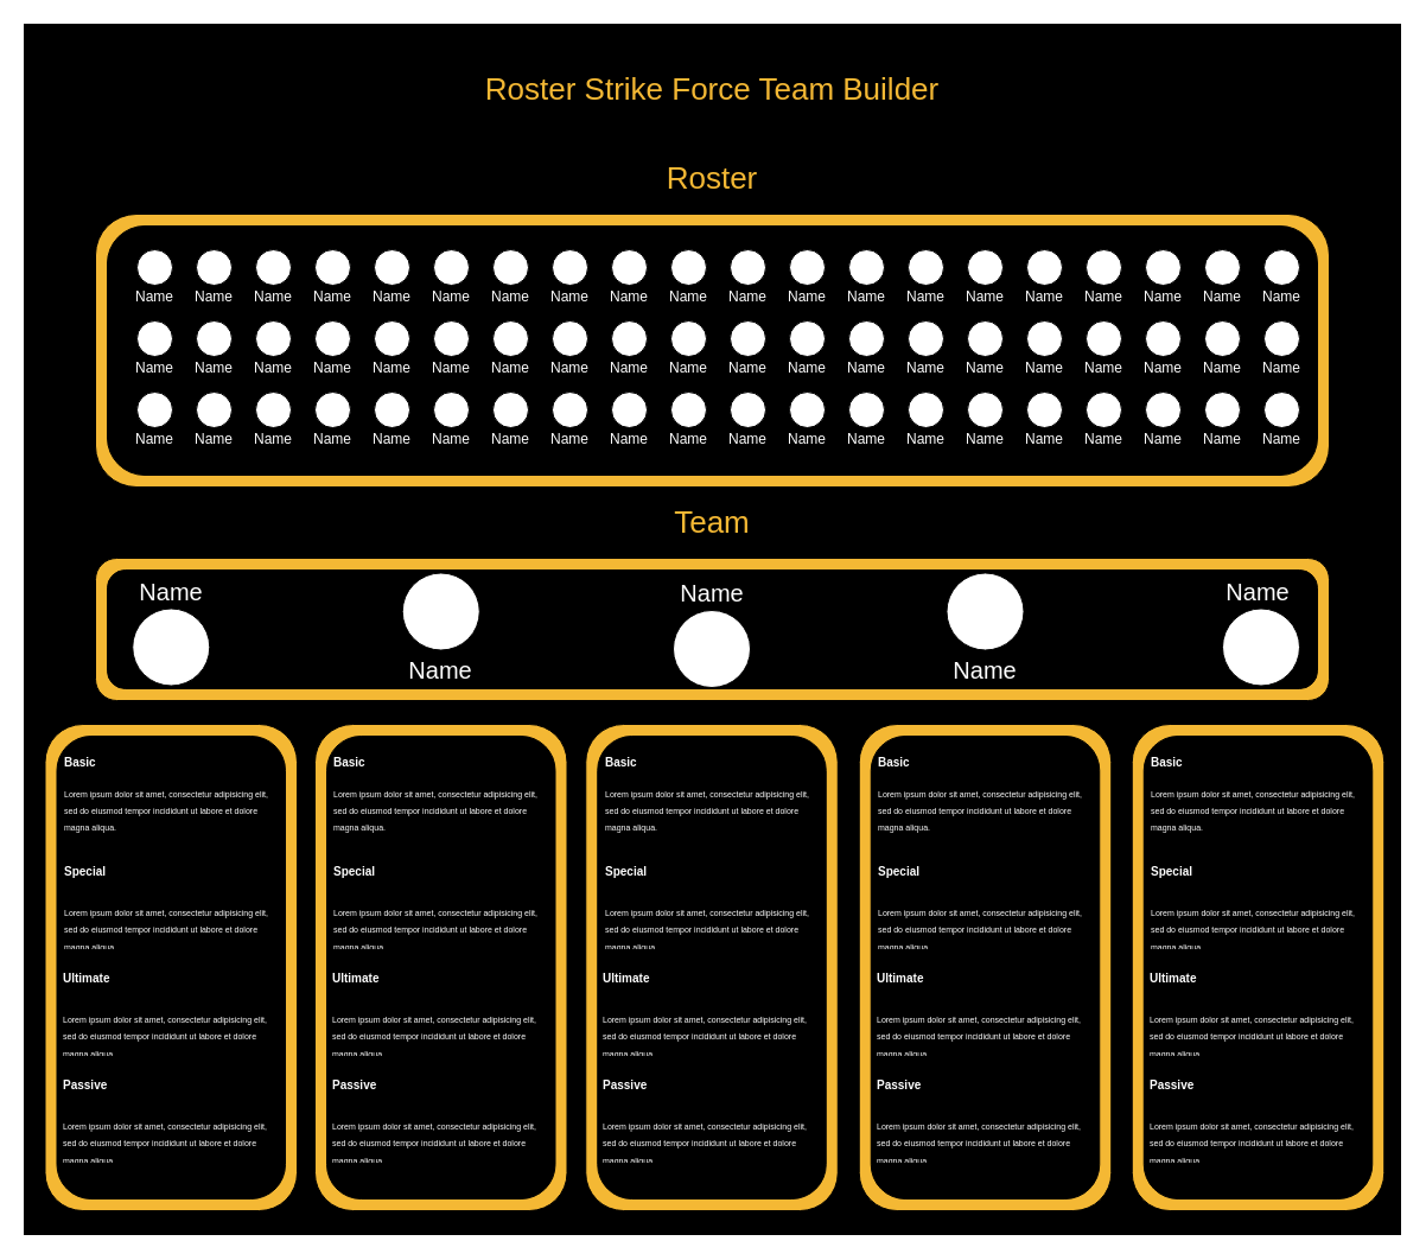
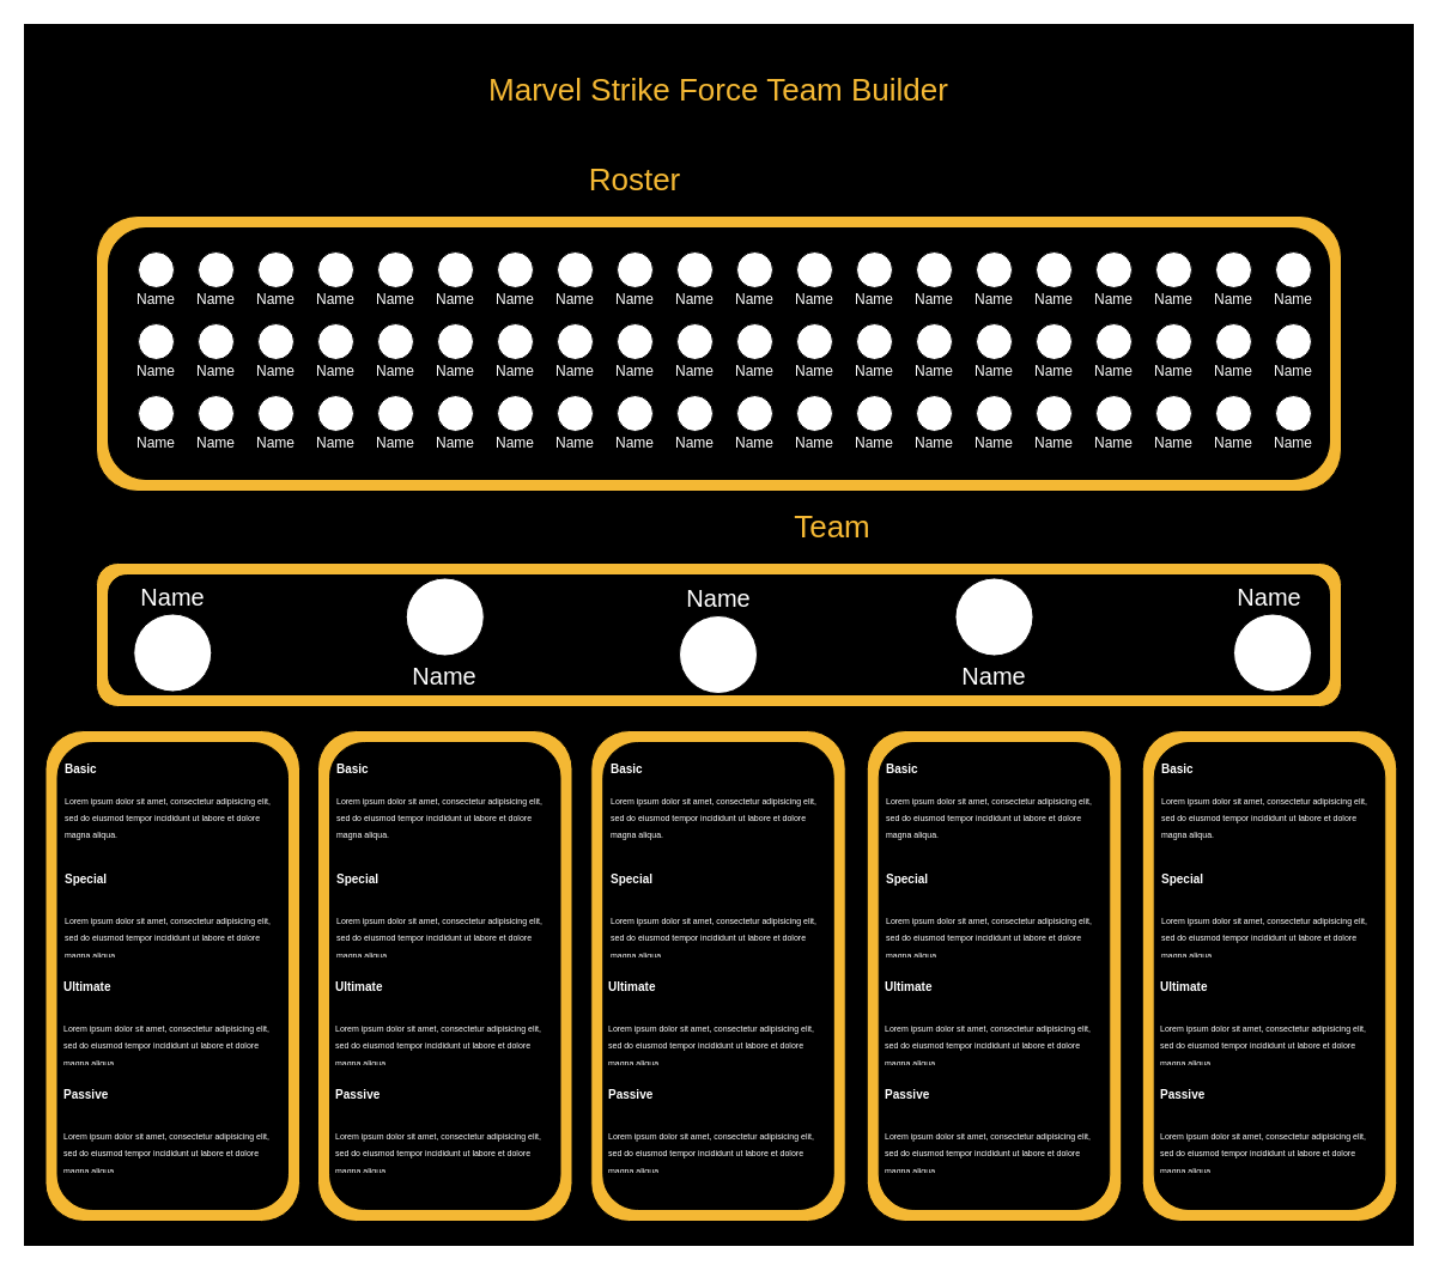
- <mxCell id="169" value="&lt;font color=&quot;#f4b834&quot; style=&quot;font-size: 26px&quot;&gt;Roster Strike Force Team Builder&lt;/font&gt;" style="text;html=1;strokeColor=none;fillColor=none;align=center;verticalAlign=middle;whiteSpace=wrap;rounded=0;" vertex="1" parent="1"><mxGeometry x="40" y="40" width="1120" height="70" as="geometry" /></mxCell>
+ <mxCell id="169" value="&lt;font color=&quot;#f4b834&quot; style=&quot;font-size: 26px&quot;&gt;Marvel Strike Force Team Builder&lt;/font&gt;" style="text;html=1;strokeColor=none;fillColor=none;align=center;verticalAlign=middle;whiteSpace=wrap;rounded=0;" vertex="1" parent="1"><mxGeometry x="40" y="40" width="1120" height="70" as="geometry" /></mxCell>
- <mxCell id="4" value="&lt;font color=&quot;#f4b834&quot; style=&quot;font-size: 26px&quot;&gt;Roster&lt;/font&gt;" style="text;html=1;strokeColor=none;fillColor=none;align=center;verticalAlign=middle;whiteSpace=wrap;rounded=0;" vertex="1" parent="1"><mxGeometry x="520" y="130" width="160" height="40" as="geometry" /></mxCell>
+ <mxCell id="4" value="&lt;font color=&quot;#f4b834&quot; style=&quot;font-size: 26px&quot;&gt;Roster&lt;/font&gt;" style="text;html=1;strokeColor=none;fillColor=none;align=center;verticalAlign=middle;whiteSpace=wrap;rounded=0;" vertex="1" parent="1"><mxGeometry x="450" y="130" width="160" height="40" as="geometry" /></mxCell>
- <mxCell id="126" value="&lt;font color=&quot;#f4b834&quot; style=&quot;font-size: 26px&quot;&gt;Team&lt;/font&gt;" style="text;html=1;strokeColor=none;fillColor=none;align=center;verticalAlign=middle;whiteSpace=wrap;rounded=0;" vertex="1" parent="1"><mxGeometry x="520" y="420" width="160" height="40" as="geometry" /></mxCell>
+ <mxCell id="126" value="&lt;font color=&quot;#f4b834&quot; style=&quot;font-size: 26px&quot;&gt;Team&lt;/font&gt;" style="text;html=1;strokeColor=none;fillColor=none;align=center;verticalAlign=middle;whiteSpace=wrap;rounded=0;" vertex="1" parent="1"><mxGeometry x="615" y="420" width="160" height="40" as="geometry" /></mxCell>
